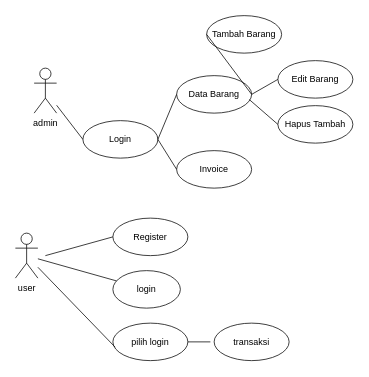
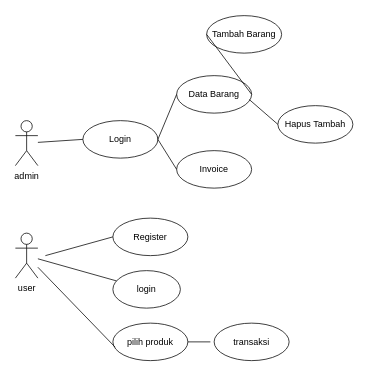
- <mxCell id="7" value="Edit Barang" style="ellipse;whiteSpace=wrap;html=1;" vertex="1" parent="1"><mxGeometry x="370" y="80" width="100" height="50" as="geometry" /></mxCell>
- <mxCell id="12" value="" style="endArrow=none;html=1;entryX=0;entryY=0.5;entryDx=0;entryDy=0;exitX=1;exitY=0.5;exitDx=0;exitDy=0;" edge="1" parent="1" source="5" target="7"><mxGeometry width="50" height="50" relative="1" as="geometry"><mxPoint x="340" y="120" as="sourcePoint" /><mxPoint x="380" y="55" as="targetPoint" /></mxGeometry></mxCell>
- <mxCell id="2" value="admin" style="shape=umlActor;verticalLabelPosition=bottom;verticalAlign=top;html=1;outlineConnect=0;" vertex="1" parent="1"><mxGeometry x="45" y="90" width="30" height="60" as="geometry" /></mxCell>
+ <mxCell id="2" value="admin" style="shape=umlActor;verticalLabelPosition=bottom;verticalAlign=top;html=1;outlineConnect=0;" vertex="1" parent="1"><mxGeometry x="20" y="160" width="30" height="60" as="geometry" /></mxCell>
- <mxCell id="18" value="&lt;span&gt;pilih login&lt;/span&gt;" style="ellipse;whiteSpace=wrap;html=1;" vertex="1" parent="1"><mxGeometry x="150" y="430" width="100" height="50" as="geometry" /></mxCell>
+ <mxCell id="18" value="&lt;span&gt;pilih produk&lt;/span&gt;" style="ellipse;whiteSpace=wrap;html=1;" vertex="1" parent="1"><mxGeometry x="150" y="430" width="100" height="50" as="geometry" /></mxCell>
